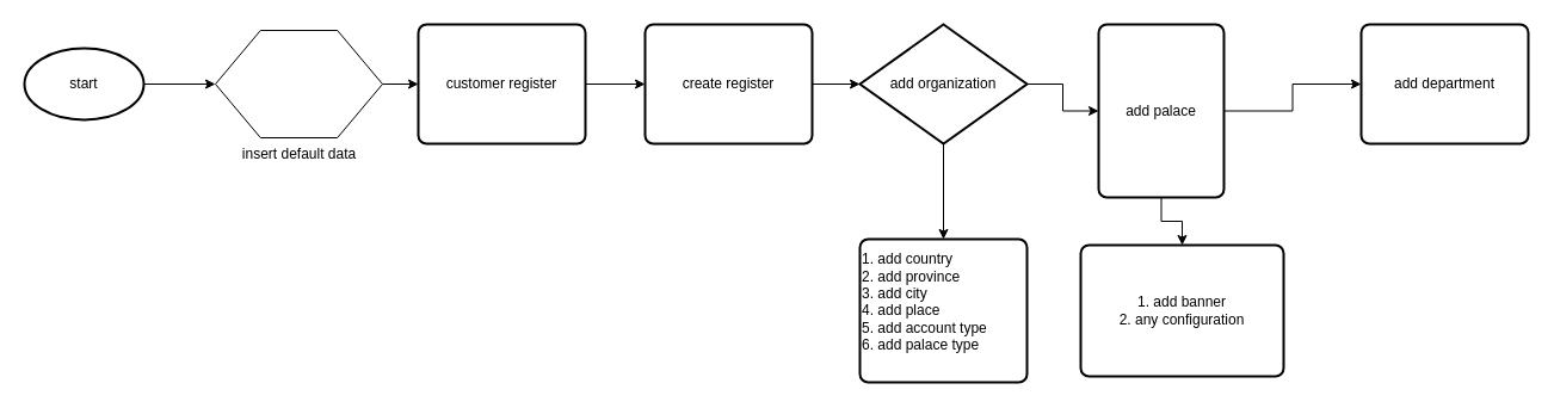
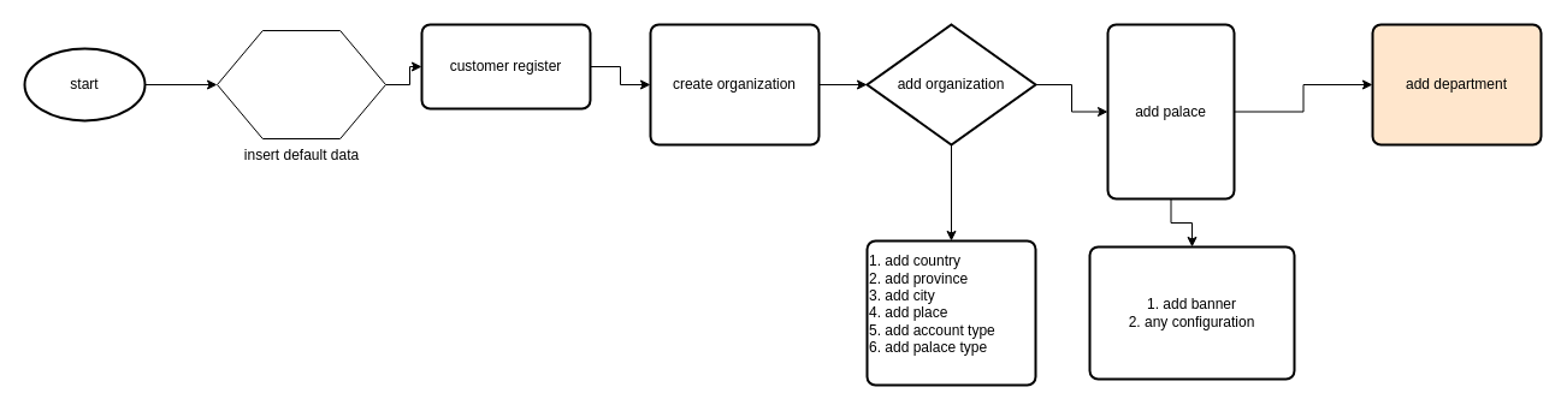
- <mxCell id="18" value="customer register" style="rounded=1;whiteSpace=wrap;html=1;absoluteArcSize=1;arcSize=14;strokeWidth=2;" vertex="1" parent="1"><mxGeometry x="350" y="20" width="140" height="100" as="geometry" /></mxCell>
+ <mxCell id="18" value="customer register" style="rounded=1;whiteSpace=wrap;html=1;absoluteArcSize=1;arcSize=14;strokeWidth=2;" vertex="1" parent="1"><mxGeometry x="350" y="20" width="140" height="70" as="geometry" /></mxCell>
- <mxCell id="8" value="create register" style="rounded=1;whiteSpace=wrap;html=1;absoluteArcSize=1;arcSize=14;strokeWidth=2;" vertex="1" parent="1"><mxGeometry x="540" y="20" width="140" height="100" as="geometry" /></mxCell>
+ <mxCell id="8" value="create organization" style="rounded=1;whiteSpace=wrap;html=1;absoluteArcSize=1;arcSize=14;strokeWidth=2;" vertex="1" parent="1"><mxGeometry x="540" y="20" width="140" height="100" as="geometry" /></mxCell>
- <mxCell id="16" value="add department" style="rounded=1;whiteSpace=wrap;html=1;absoluteArcSize=1;arcSize=14;strokeWidth=2;" vertex="1" parent="1"><mxGeometry x="1140" y="20" width="140" height="100" as="geometry" /></mxCell>
+ <mxCell id="16" value="add department" style="rounded=1;whiteSpace=wrap;html=1;absoluteArcSize=1;arcSize=14;strokeWidth=2;fillColor=#ffe6cc;" vertex="1" parent="1"><mxGeometry x="1140" y="20" width="140" height="100" as="geometry" /></mxCell>
